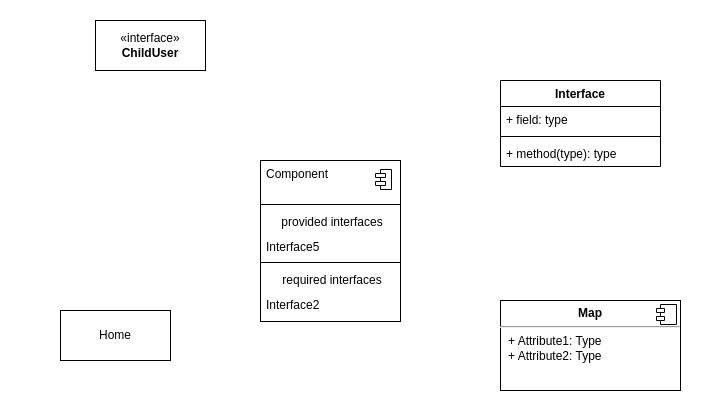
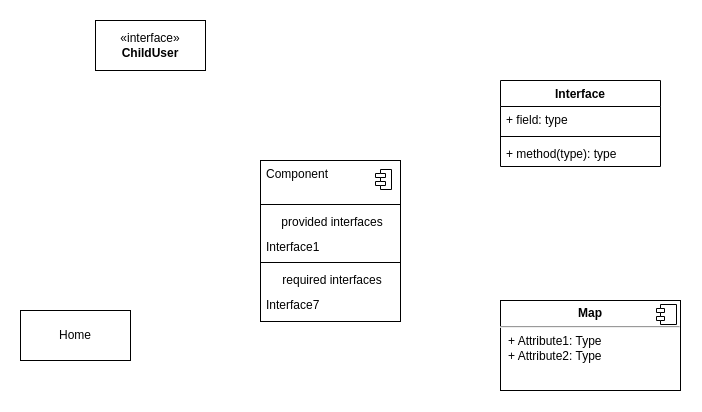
- <mxCell id="15" value="Interface5" style="html=1;align=left;spacingLeft=4;verticalAlign=top;strokeColor=none;fillColor=none;whiteSpace=wrap;" vertex="1" parent="10"><mxGeometry y="73" width="140" height="25" as="geometry" /></mxCell>
+ <mxCell id="15" value="Interface1" style="html=1;align=left;spacingLeft=4;verticalAlign=top;strokeColor=none;fillColor=none;whiteSpace=wrap;" vertex="1" parent="10"><mxGeometry y="73" width="140" height="25" as="geometry" /></mxCell>
- <mxCell id="18" value="Interface2" style="html=1;align=left;spacingLeft=4;verticalAlign=top;strokeColor=none;fillColor=none;whiteSpace=wrap;" vertex="1" parent="10"><mxGeometry y="131" width="140" height="30" as="geometry" /></mxCell>
+ <mxCell id="18" value="Interface7" style="html=1;align=left;spacingLeft=4;verticalAlign=top;strokeColor=none;fillColor=none;whiteSpace=wrap;" vertex="1" parent="10"><mxGeometry y="131" width="140" height="30" as="geometry" /></mxCell>
- <mxCell id="7" value="Home" style="html=1;whiteSpace=wrap;" vertex="1" parent="1"><mxGeometry x="60" y="310" width="110" height="50" as="geometry" /></mxCell>
+ <mxCell id="7" value="Home" style="html=1;whiteSpace=wrap;" vertex="1" parent="1"><mxGeometry x="20" y="310" width="110" height="50" as="geometry" /></mxCell>
